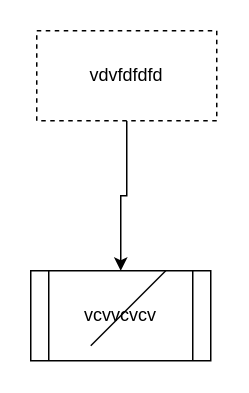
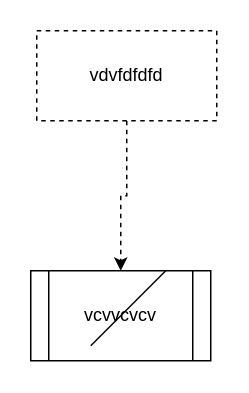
- <mxCell id="2" value="" style="edgeStyle=orthogonalEdgeStyle;rounded=0;orthogonalLoop=1;jettySize=auto;html=1;" edge="1" parent="1" source="3" target="4"><mxGeometry relative="1" as="geometry" /></mxCell>
+ <mxCell id="2" value="" style="edgeStyle=orthogonalEdgeStyle;rounded=0;orthogonalLoop=1;jettySize=auto;html=1;dashed=1;" edge="1" parent="1" source="3" target="4"><mxGeometry relative="1" as="geometry" /></mxCell>
